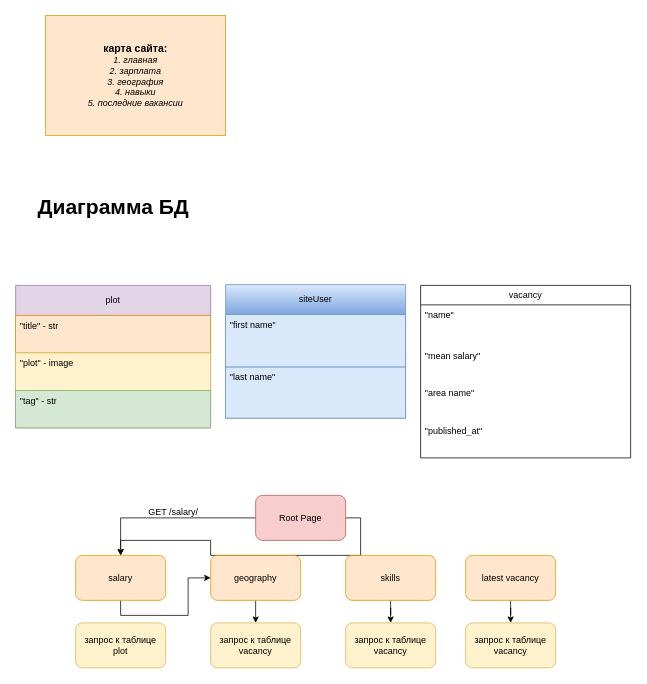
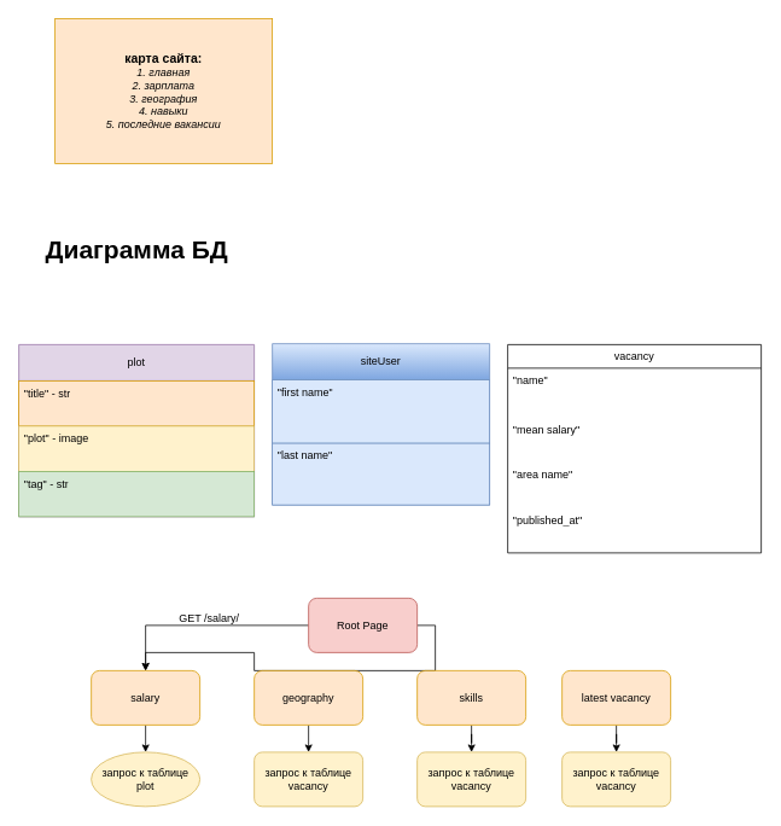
- <mxCell id="19" style="edgeStyle=orthogonalEdgeStyle;rounded=0;orthogonalLoop=1;jettySize=auto;html=1;exitX=0.5;exitY=1;exitDx=0;exitDy=0;" parent="1" source="20" target="24" edge="1"><mxGeometry relative="1" as="geometry" /></mxCell>
+ <mxCell id="19" style="edgeStyle=orthogonalEdgeStyle;rounded=0;orthogonalLoop=1;jettySize=auto;html=1;exitX=0.5;exitY=1;exitDx=0;exitDy=0;entryX=0.5;entryY=0;entryDx=0;entryDy=0;" parent="1" source="20" target="21" edge="1"><mxGeometry relative="1" as="geometry" /></mxCell>
- <mxCell id="21" value="запрос к таблице plot" style="rounded=1;whiteSpace=wrap;html=1;fillColor=#fff2cc;strokeColor=#d6b656;" parent="1" vertex="1"><mxGeometry x="100" y="830" width="120" height="60" as="geometry" /></mxCell>
+ <mxCell id="21" value="запрос к таблице plot" style="ellipse;whiteSpace=wrap;html=1;fillColor=#fff2cc;strokeColor=#d6b656;" parent="1" vertex="1"><mxGeometry x="100" y="830" width="120" height="60" as="geometry" /></mxCell>
